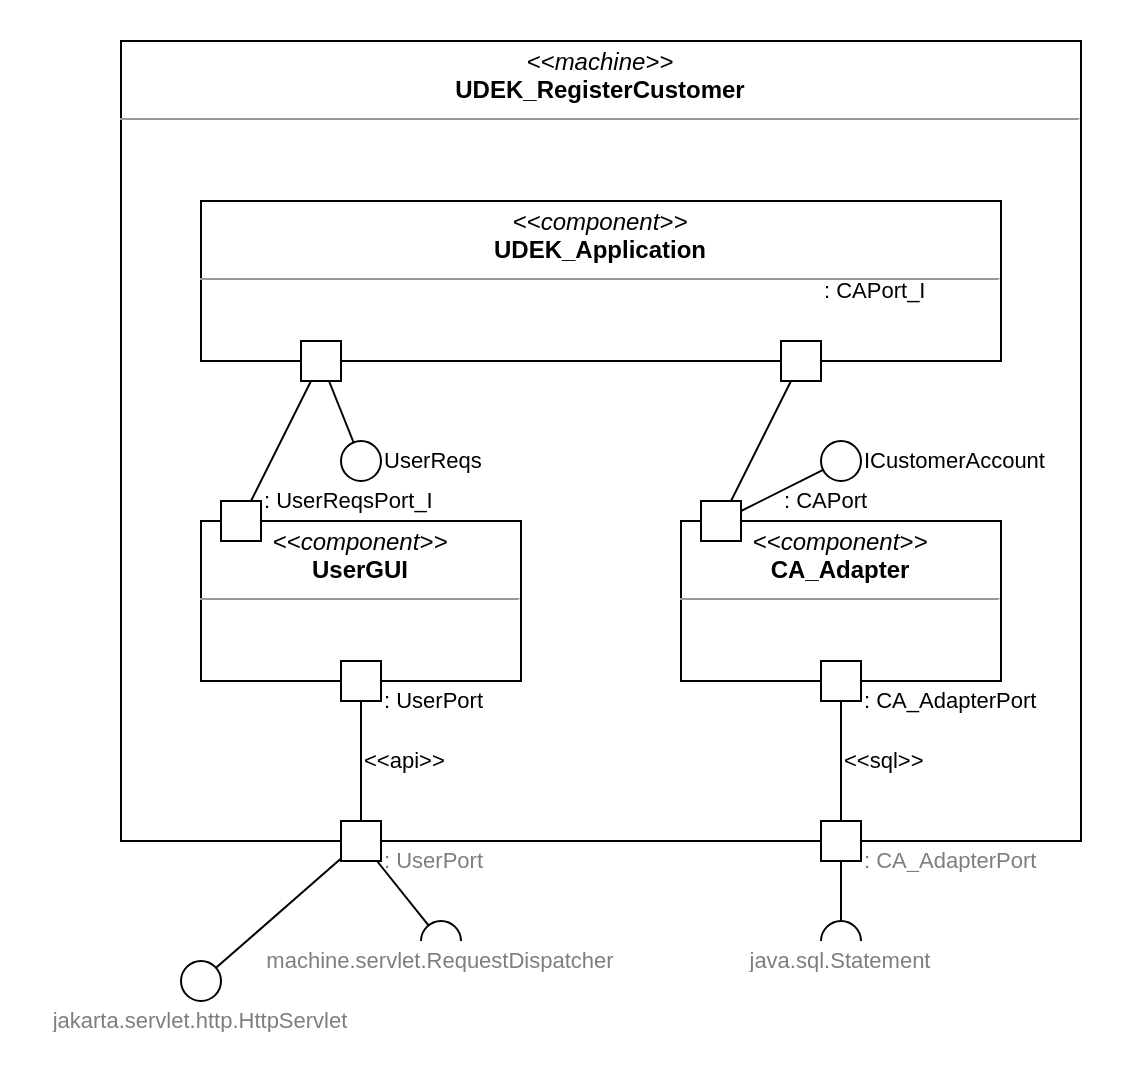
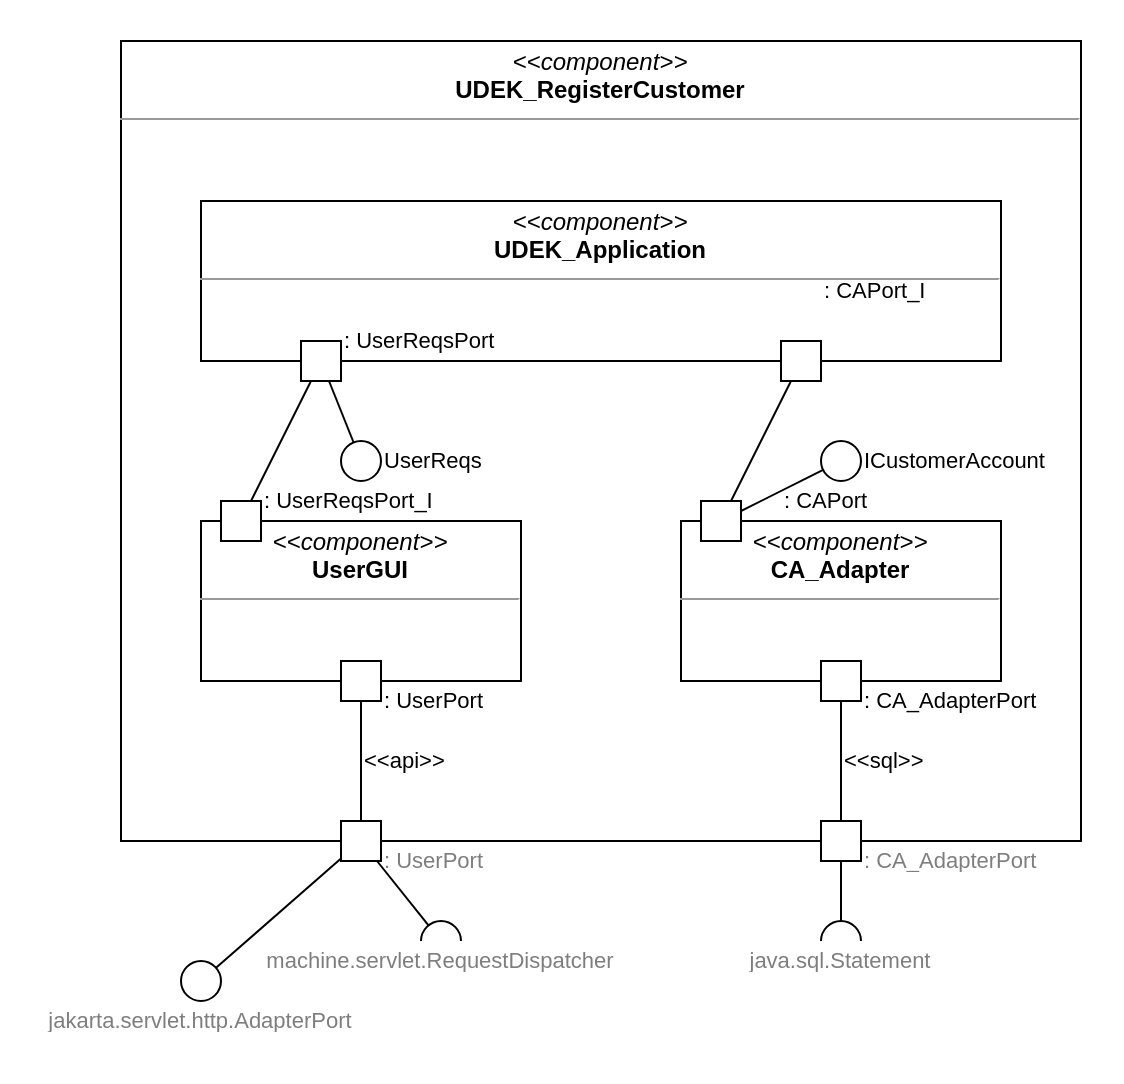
- <mxCell id="2" value="&lt;p style=&quot;margin: 0px ; margin-top: 4px ; text-align: center&quot;&gt;&lt;i&gt;&amp;lt;&amp;lt;machine&amp;gt;&amp;gt;&lt;/i&gt;&lt;br&gt;&lt;b&gt;UDEK_RegisterCustomer&lt;/b&gt;&lt;/p&gt;&lt;hr size=&quot;1&quot;&gt;&lt;p style=&quot;margin: 0px ; margin-left: 4px&quot;&gt;&lt;/p&gt;&lt;p style=&quot;margin: 0px ; margin-left: 4px&quot;&gt;&lt;br&gt;&lt;/p&gt;" style="verticalAlign=top;align=left;overflow=fill;fontSize=12;fontFamily=Helvetica;html=1;rounded=0;shadow=0;glass=0;comic=0;sketch=0;pointerEvents=1;fontColor=default;gradientColor=none;container=0;" vertex="1" parent="1"><mxGeometry x="60" y="20" width="480" height="400" as="geometry" /></mxCell>
+ <mxCell id="2" value="&lt;p style=&quot;margin: 0px ; margin-top: 4px ; text-align: center&quot;&gt;&lt;i&gt;&amp;lt;&amp;lt;component&amp;gt;&amp;gt;&lt;/i&gt;&lt;br&gt;&lt;b&gt;UDEK_RegisterCustomer&lt;/b&gt;&lt;/p&gt;&lt;hr size=&quot;1&quot;&gt;&lt;p style=&quot;margin: 0px ; margin-left: 4px&quot;&gt;&lt;/p&gt;&lt;p style=&quot;margin: 0px ; margin-left: 4px&quot;&gt;&lt;br&gt;&lt;/p&gt;" style="verticalAlign=top;align=left;overflow=fill;fontSize=12;fontFamily=Helvetica;html=1;rounded=0;shadow=0;glass=0;comic=0;sketch=0;pointerEvents=1;fontColor=default;gradientColor=none;container=0;" vertex="1" parent="1"><mxGeometry x="60" y="20" width="480" height="400" as="geometry" /></mxCell>
+ <mxCell id="38" value=": UserReqsPort" style="text;html=1;strokeColor=none;fillColor=none;align=left;verticalAlign=middle;whiteSpace=wrap;rounded=0;fontFamily=Helvetica;fontSize=11;fontColor=default;container=0;" vertex="1" parent="19"><mxGeometry x="70" y="60" width="80" height="20" as="geometry" /></mxCell>
- <mxCell id="13" value="jakarta.servlet.http.HttpServlet" style="text;html=1;strokeColor=none;fillColor=none;align=center;verticalAlign=middle;whiteSpace=wrap;rounded=0;fontFamily=Helvetica;fontSize=11;fontColor=default;textOpacity=50;" vertex="1" parent="5"><mxGeometry y="90" width="160" height="20" as="geometry" /></mxCell>
+ <mxCell id="13" value="jakarta.servlet.http.AdapterPort" style="text;html=1;strokeColor=none;fillColor=none;align=center;verticalAlign=middle;whiteSpace=wrap;rounded=0;fontFamily=Helvetica;fontSize=11;fontColor=default;textOpacity=50;" vertex="1" parent="5"><mxGeometry y="90" width="160" height="20" as="geometry" /></mxCell>
